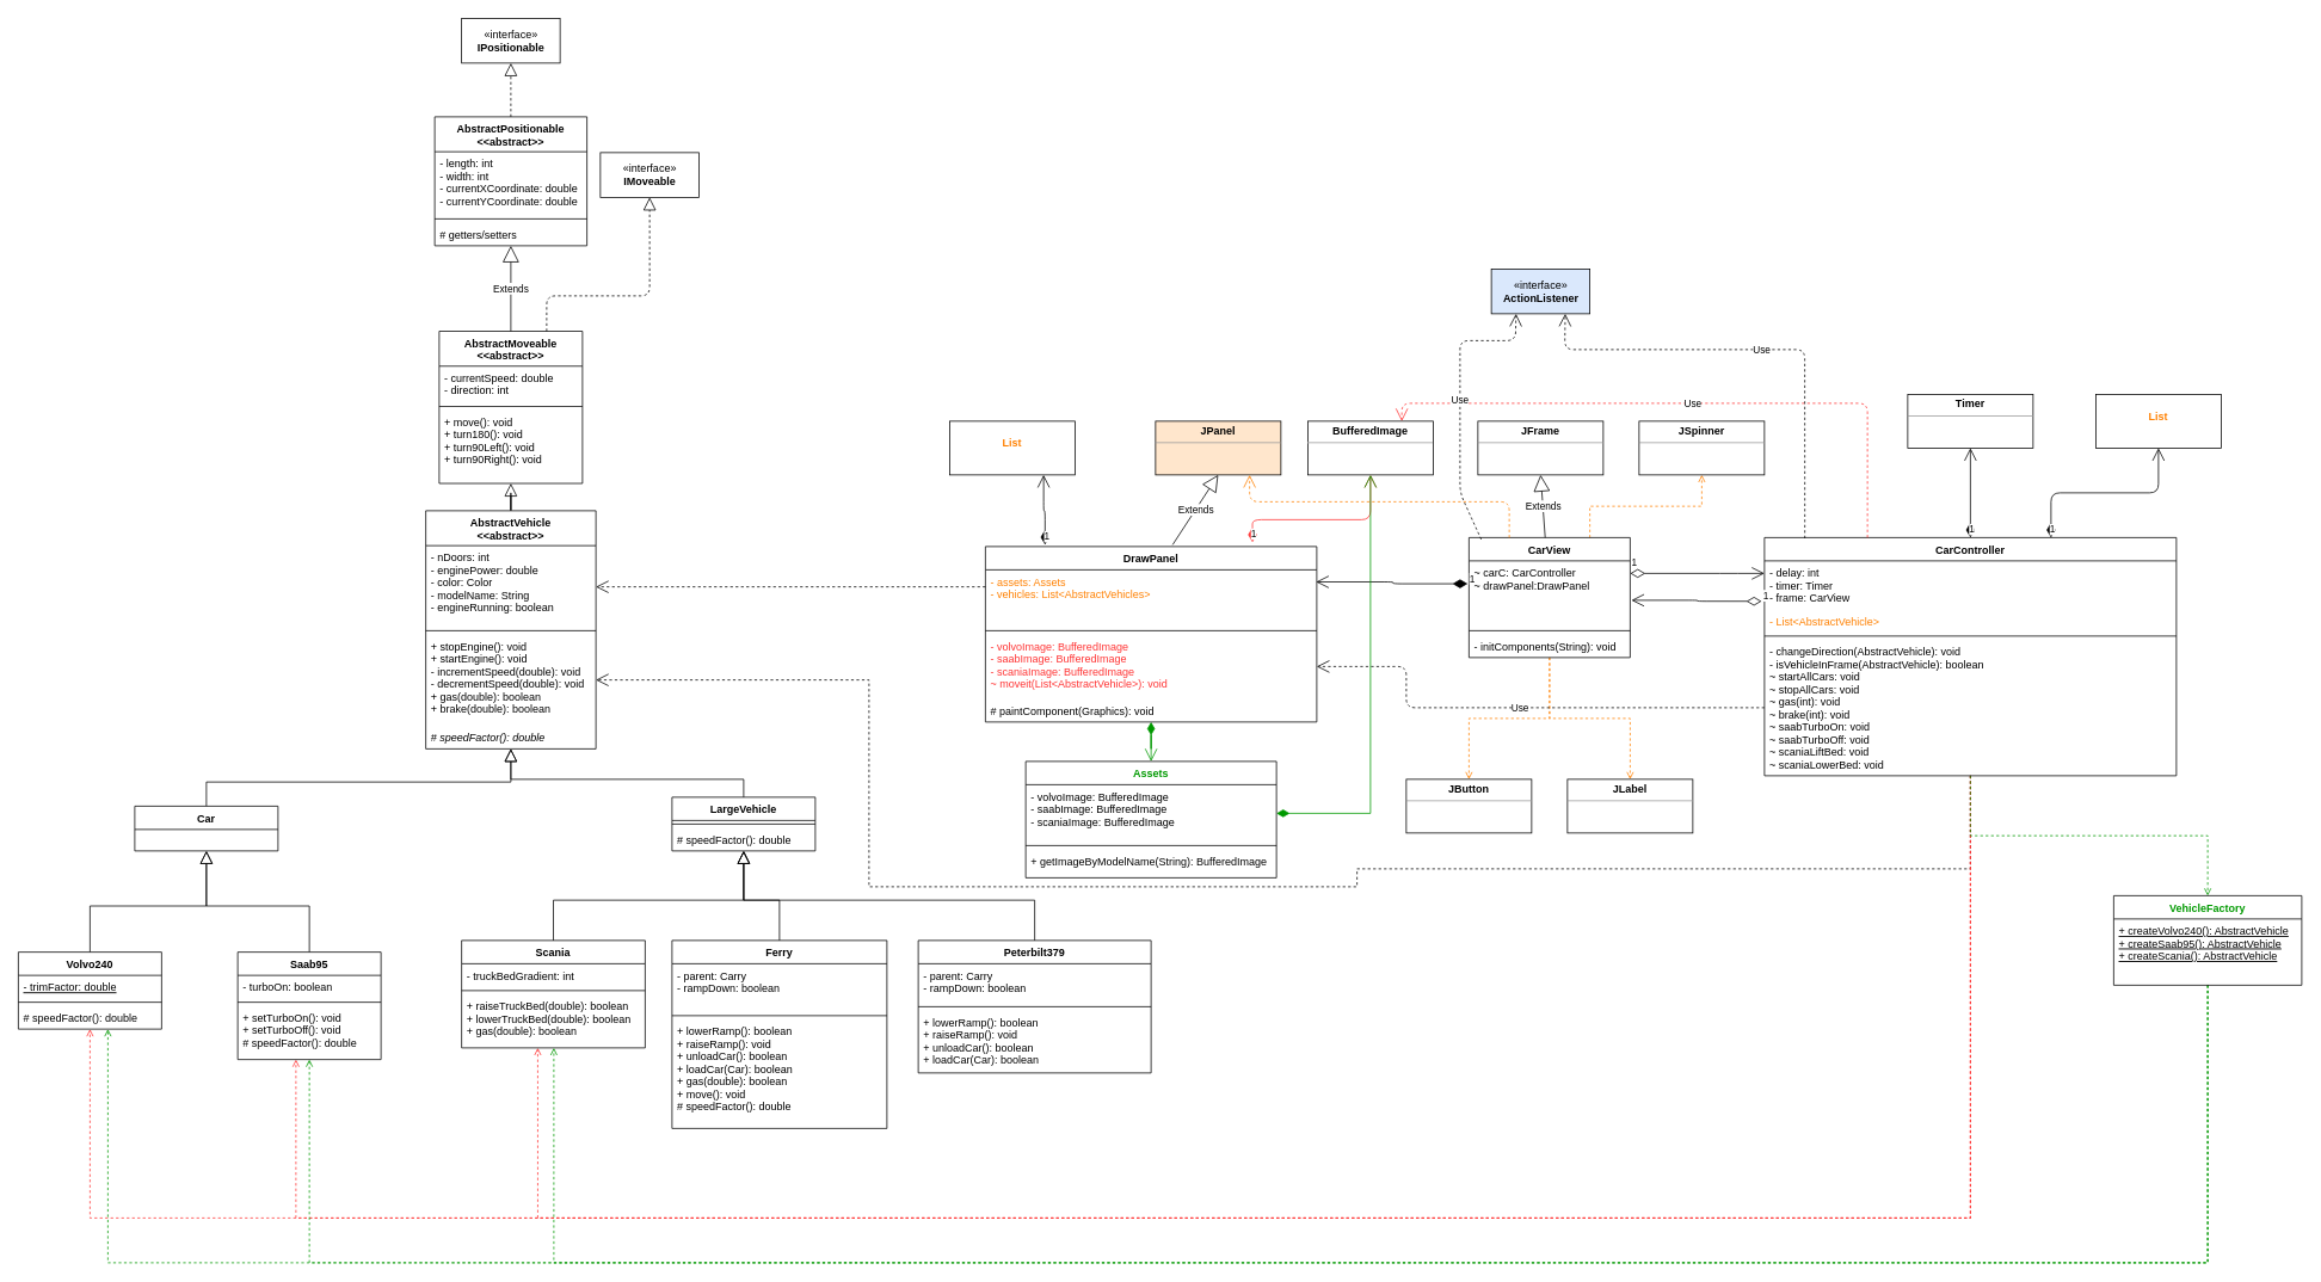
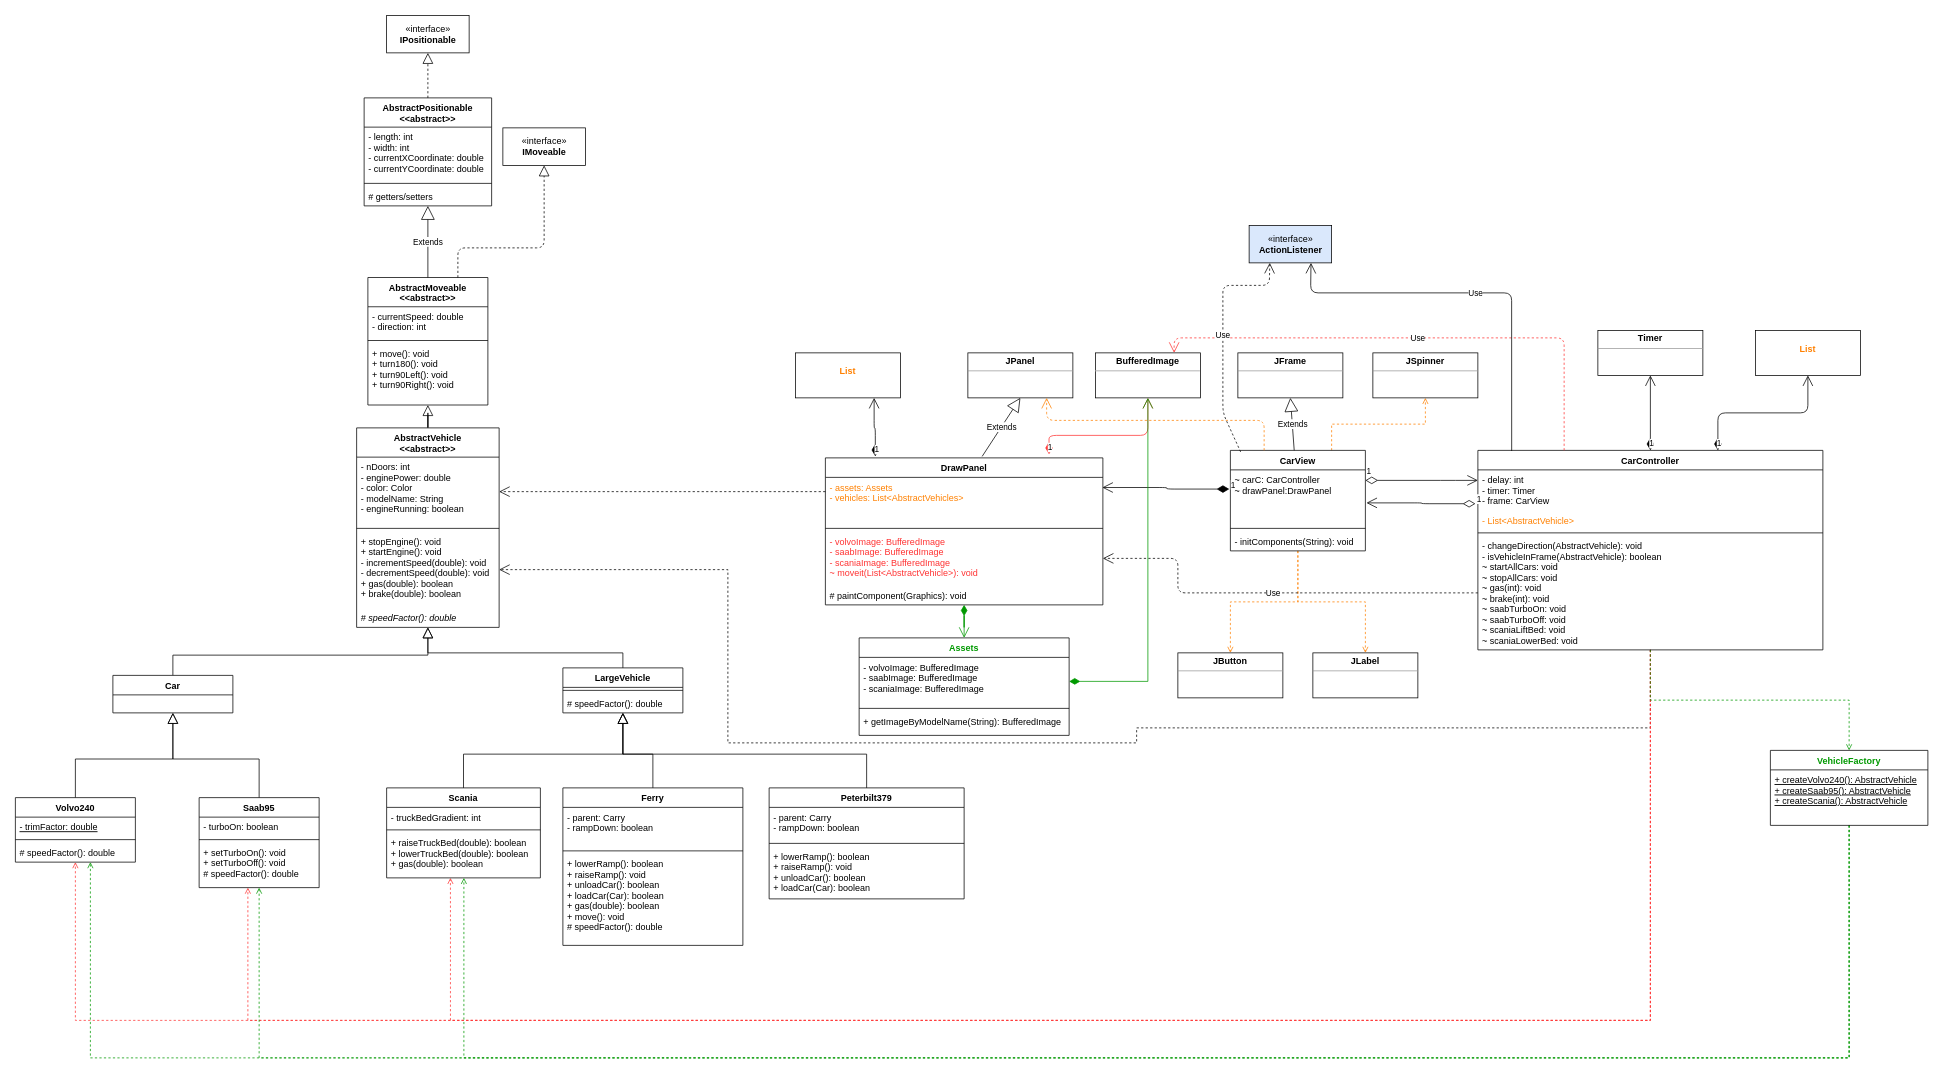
- <mxCell id="46" value="Use" style="endArrow=open;endSize=12;dashed=1;html=1;exitX=0.098;exitY=0.003;exitDx=0;exitDy=0;exitPerimeter=0;entryX=0.75;entryY=1;entryDx=0;entryDy=0;" parent="1" source="20" target="44" edge="1"><mxGeometry width="160" relative="1" as="geometry"><mxPoint x="2020" y="570" as="sourcePoint" /><mxPoint x="1980" y="370" as="targetPoint" /><Array as="points"><mxPoint x="2015" y="390" /><mxPoint x="1747" y="390" /></Array></mxGeometry></mxCell>
+ <mxCell id="46" value="Use" style="endArrow=open;endSize=12;dashed=0;html=1;exitX=0.098;exitY=0.003;exitDx=0;exitDy=0;exitPerimeter=0;entryX=0.75;entryY=1;entryDx=0;entryDy=0;" parent="1" source="20" target="44" edge="1"><mxGeometry width="160" relative="1" as="geometry"><mxPoint x="2020" y="570" as="sourcePoint" /><mxPoint x="1980" y="370" as="targetPoint" /><Array as="points"><mxPoint x="2015" y="390" /><mxPoint x="1747" y="390" /></Array></mxGeometry></mxCell>
- <mxCell id="31" value="&lt;p style=&quot;margin: 0px ; margin-top: 4px ; text-align: center&quot;&gt;&lt;b&gt;JPanel&lt;/b&gt;&lt;br&gt;&lt;/p&gt;&lt;hr size=&quot;1&quot;&gt;&lt;div style=&quot;height: 2px&quot;&gt;&lt;/div&gt;" style="verticalAlign=top;align=left;overflow=fill;fontSize=12;fontFamily=Helvetica;html=1;fillColor=#ffe6cc;" parent="1" vertex="1"><mxGeometry x="1290" y="470" width="140" height="60" as="geometry" /></mxCell>
+ <mxCell id="31" value="&lt;p style=&quot;margin: 0px ; margin-top: 4px ; text-align: center&quot;&gt;&lt;b&gt;JPanel&lt;/b&gt;&lt;br&gt;&lt;/p&gt;&lt;hr size=&quot;1&quot;&gt;&lt;div style=&quot;height: 2px&quot;&gt;&lt;/div&gt;" style="verticalAlign=top;align=left;overflow=fill;fontSize=12;fontFamily=Helvetica;html=1;" parent="1" vertex="1"><mxGeometry x="1290" y="470" width="140" height="60" as="geometry" /></mxCell>
